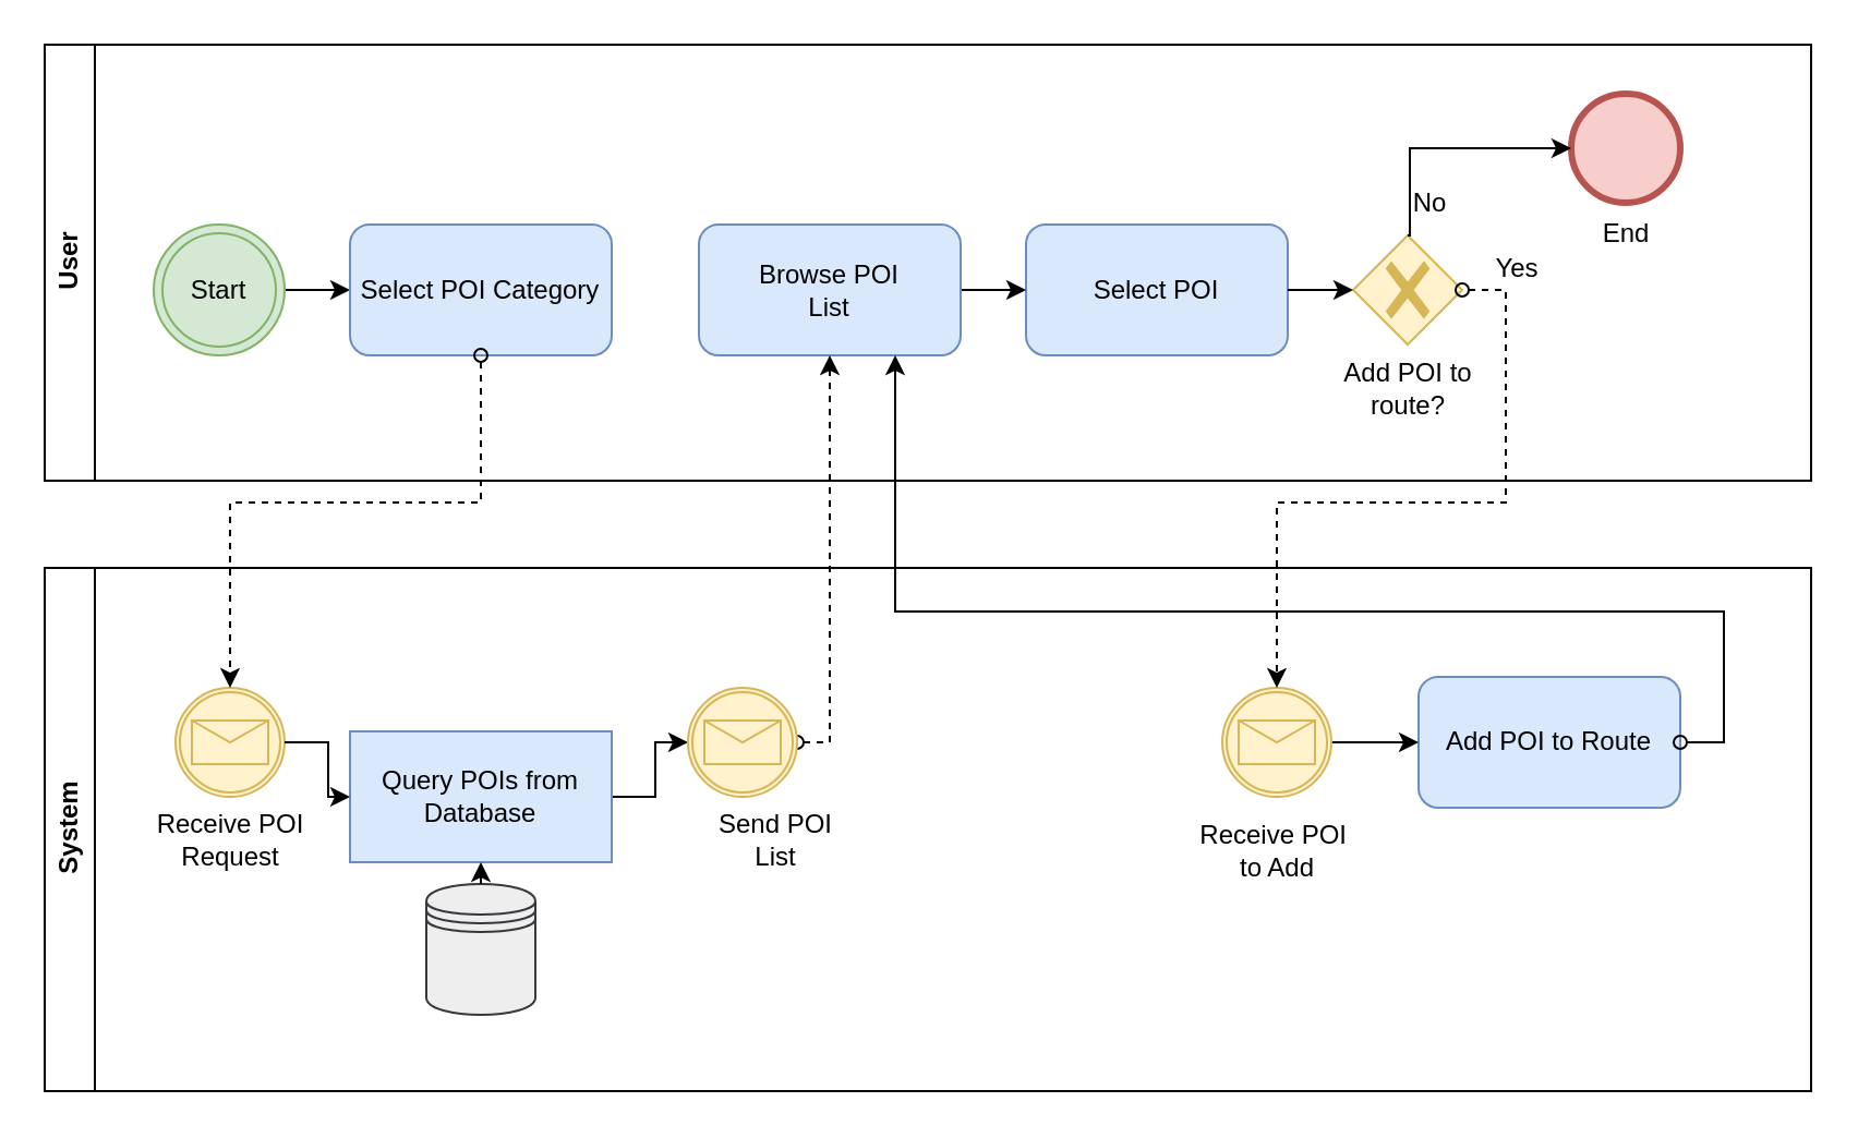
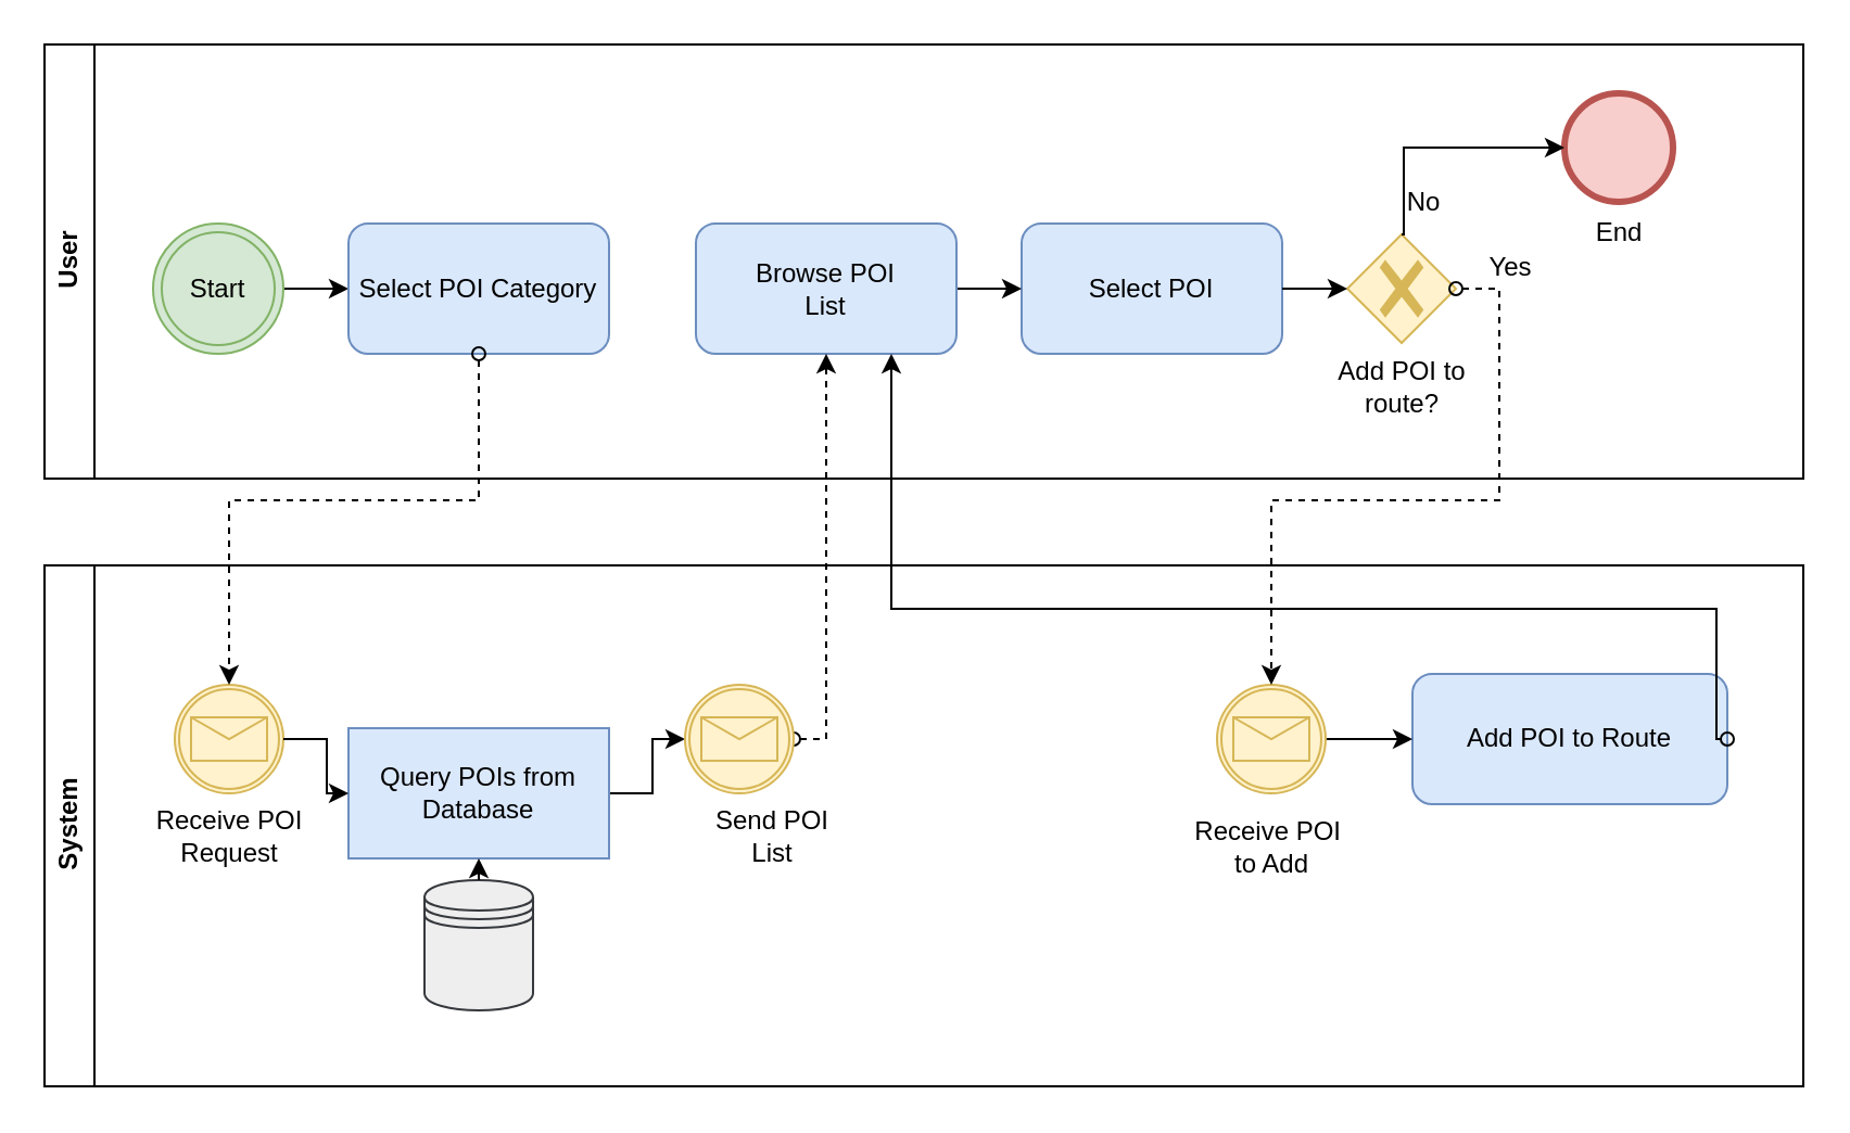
- <mxCell id="27" value="Add POI to Route" style="rounded=1;whiteSpace=wrap;html=1;fillColor=#dae8fc;strokeColor=#6c8ebf;" parent="25" vertex="1"><mxGeometry x="630" y="50" width="120" height="60" as="geometry" /></mxCell>
+ <mxCell id="27" value="Add POI to Route" style="rounded=1;whiteSpace=wrap;html=1;fillColor=#dae8fc;strokeColor=#6c8ebf;" parent="25" vertex="1"><mxGeometry x="630" y="50" width="145" height="60" as="geometry" /></mxCell>
